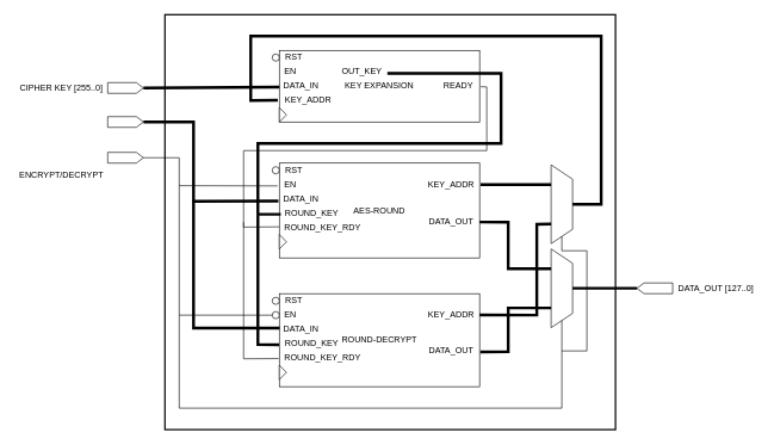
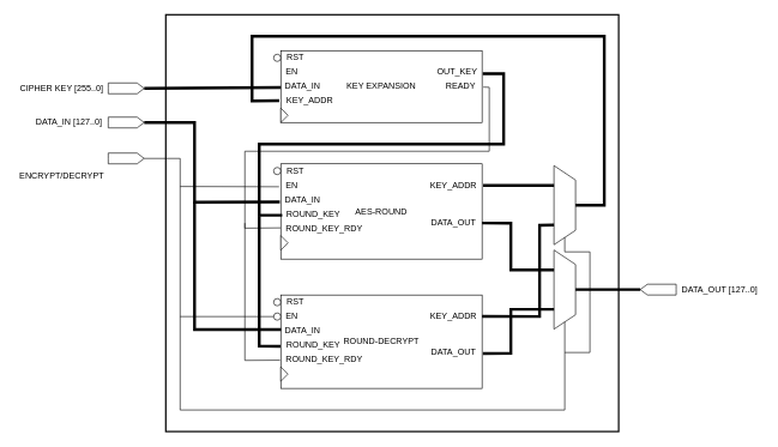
- <mxCell id="16" value="OUT_KEY" style="text;html=1;align=center;verticalAlign=middle;resizable=0;points=[];autosize=1;strokeColor=none;" parent="1" vertex="1"><mxGeometry x="470" y="90" width="70" height="20" as="geometry" /></mxCell>
+ <mxCell id="16" value="OUT_KEY" style="text;html=1;align=center;verticalAlign=middle;resizable=0;points=[];autosize=1;strokeColor=none;" parent="1" vertex="1"><mxGeometry x="600" y="90" width="70" height="20" as="geometry" /></mxCell>
+ <mxCell id="10" value="DATA_IN [127..0]" style="text;html=1;align=center;verticalAlign=middle;resizable=0;points=[];autosize=1;strokeColor=none;" parent="1" vertex="1"><mxGeometry x="40" y="160" width="110" height="20" as="geometry" /></mxCell>
